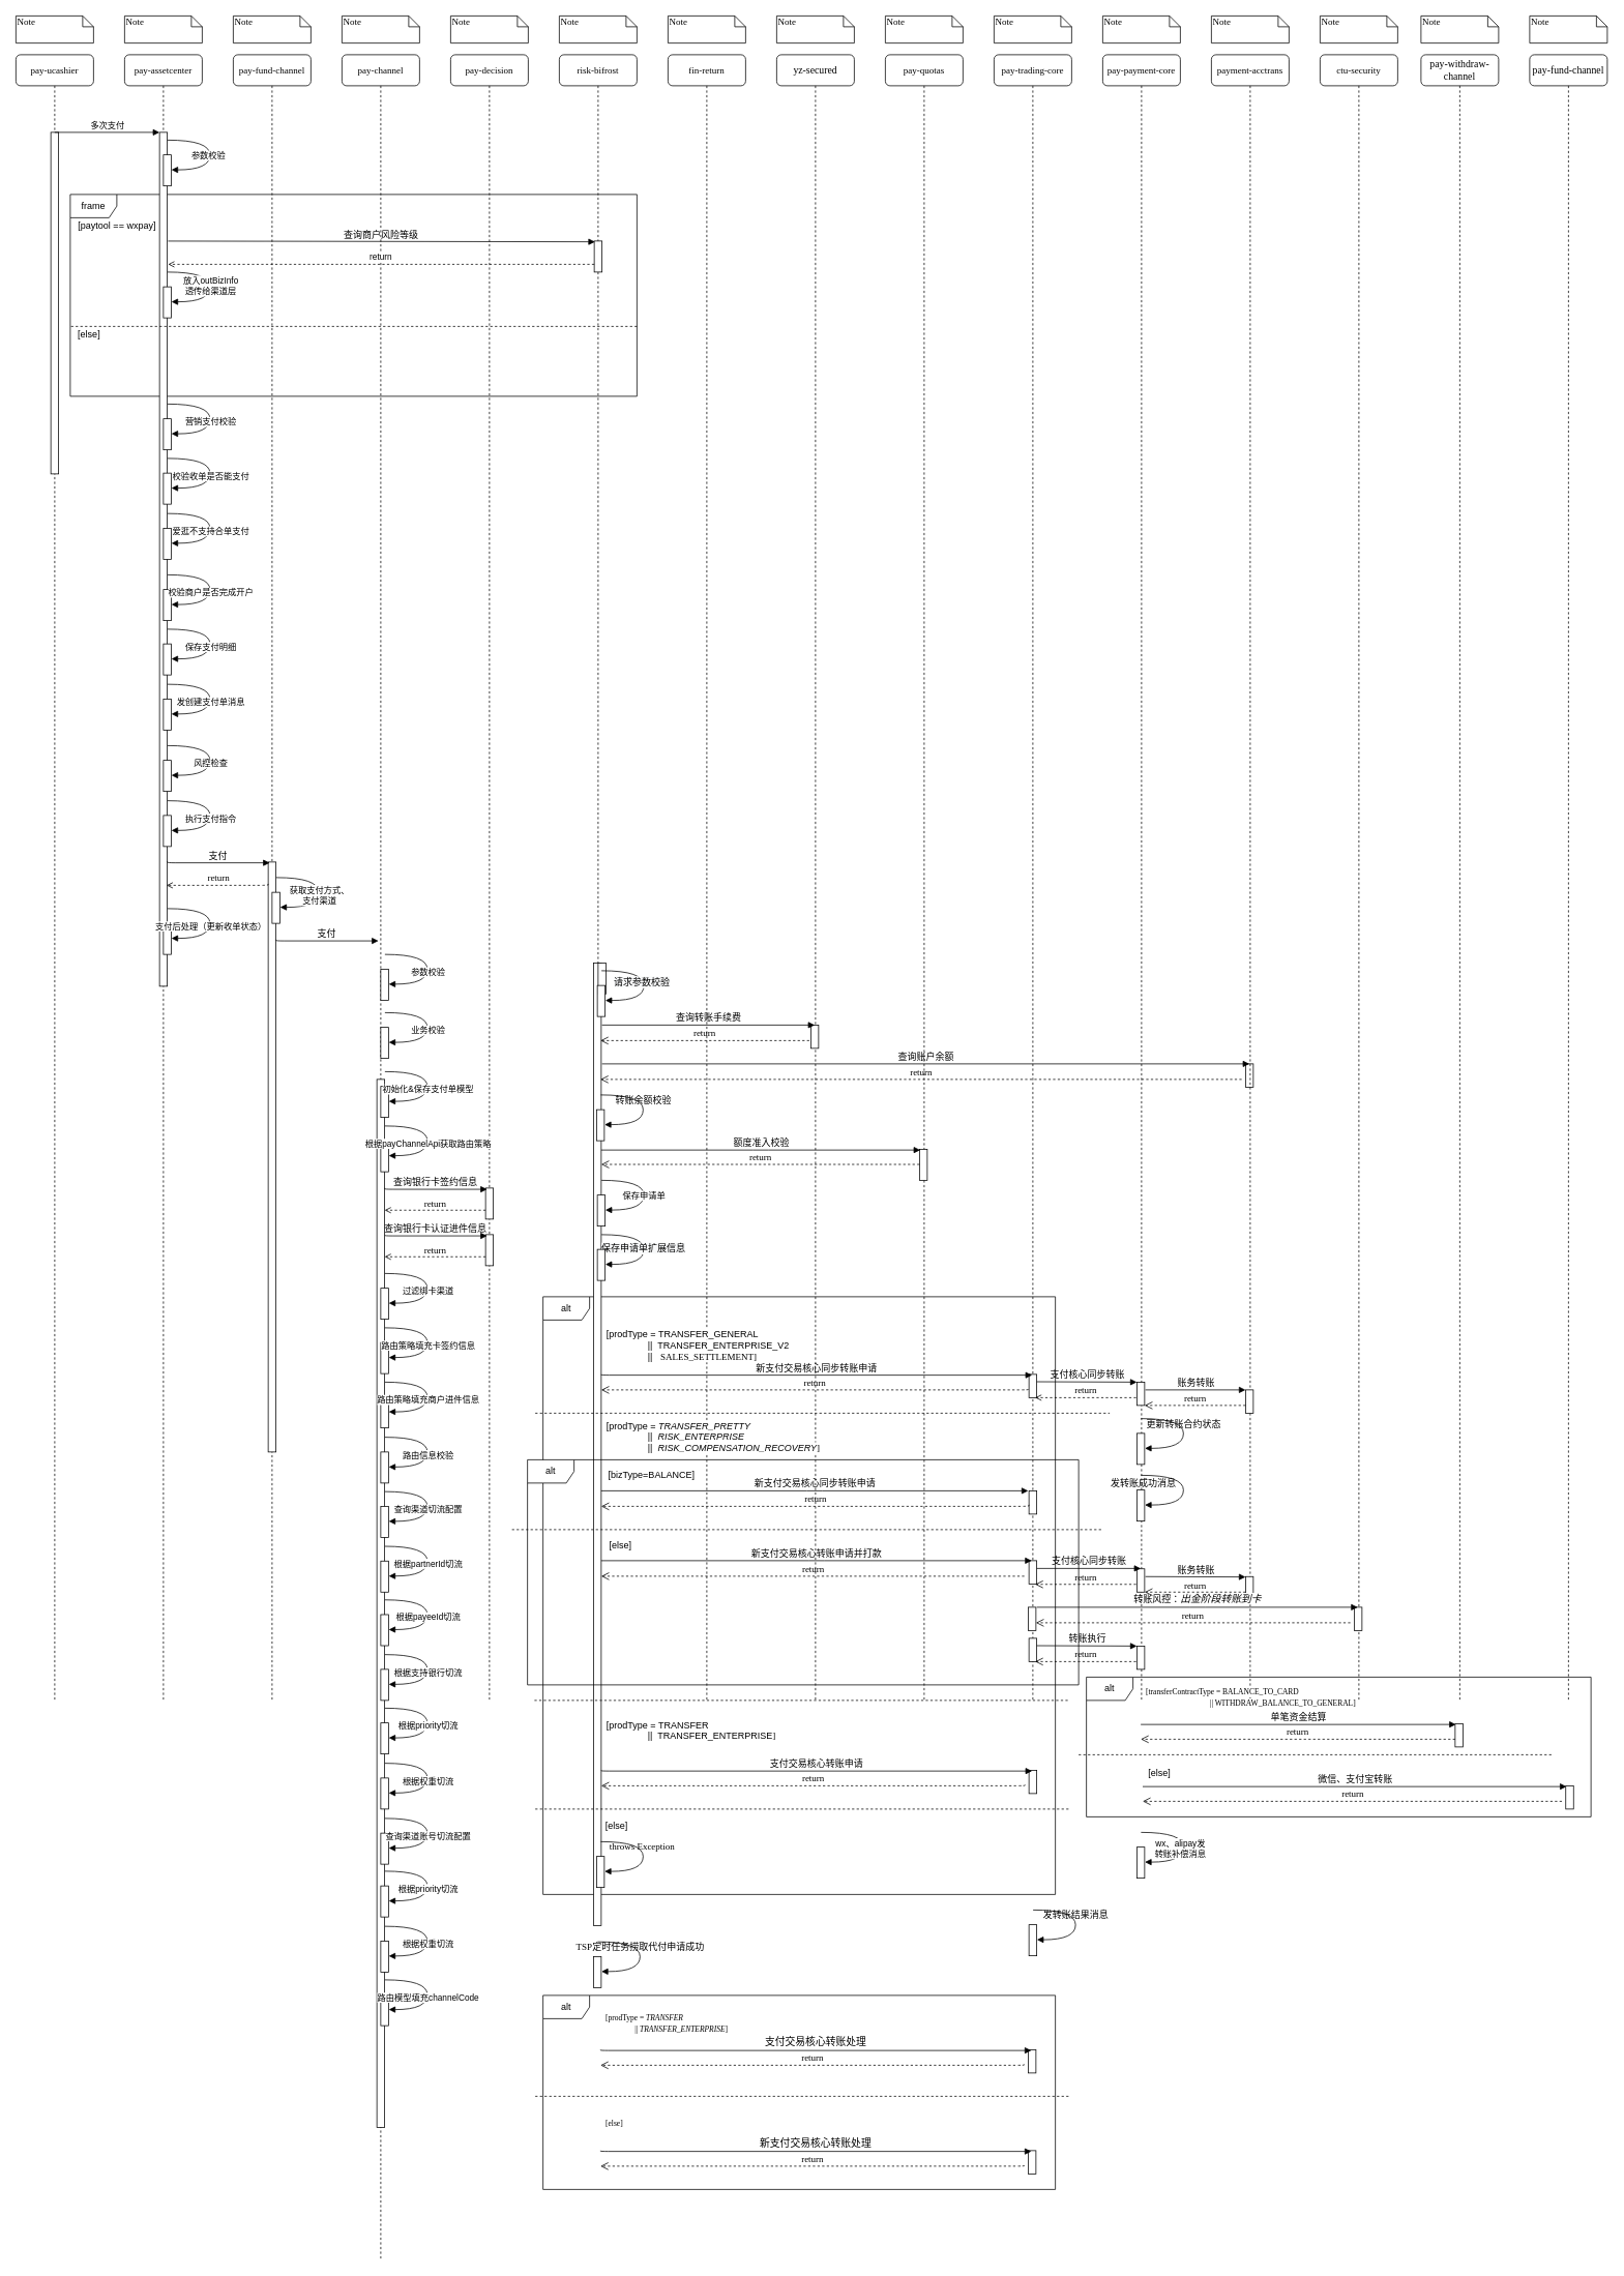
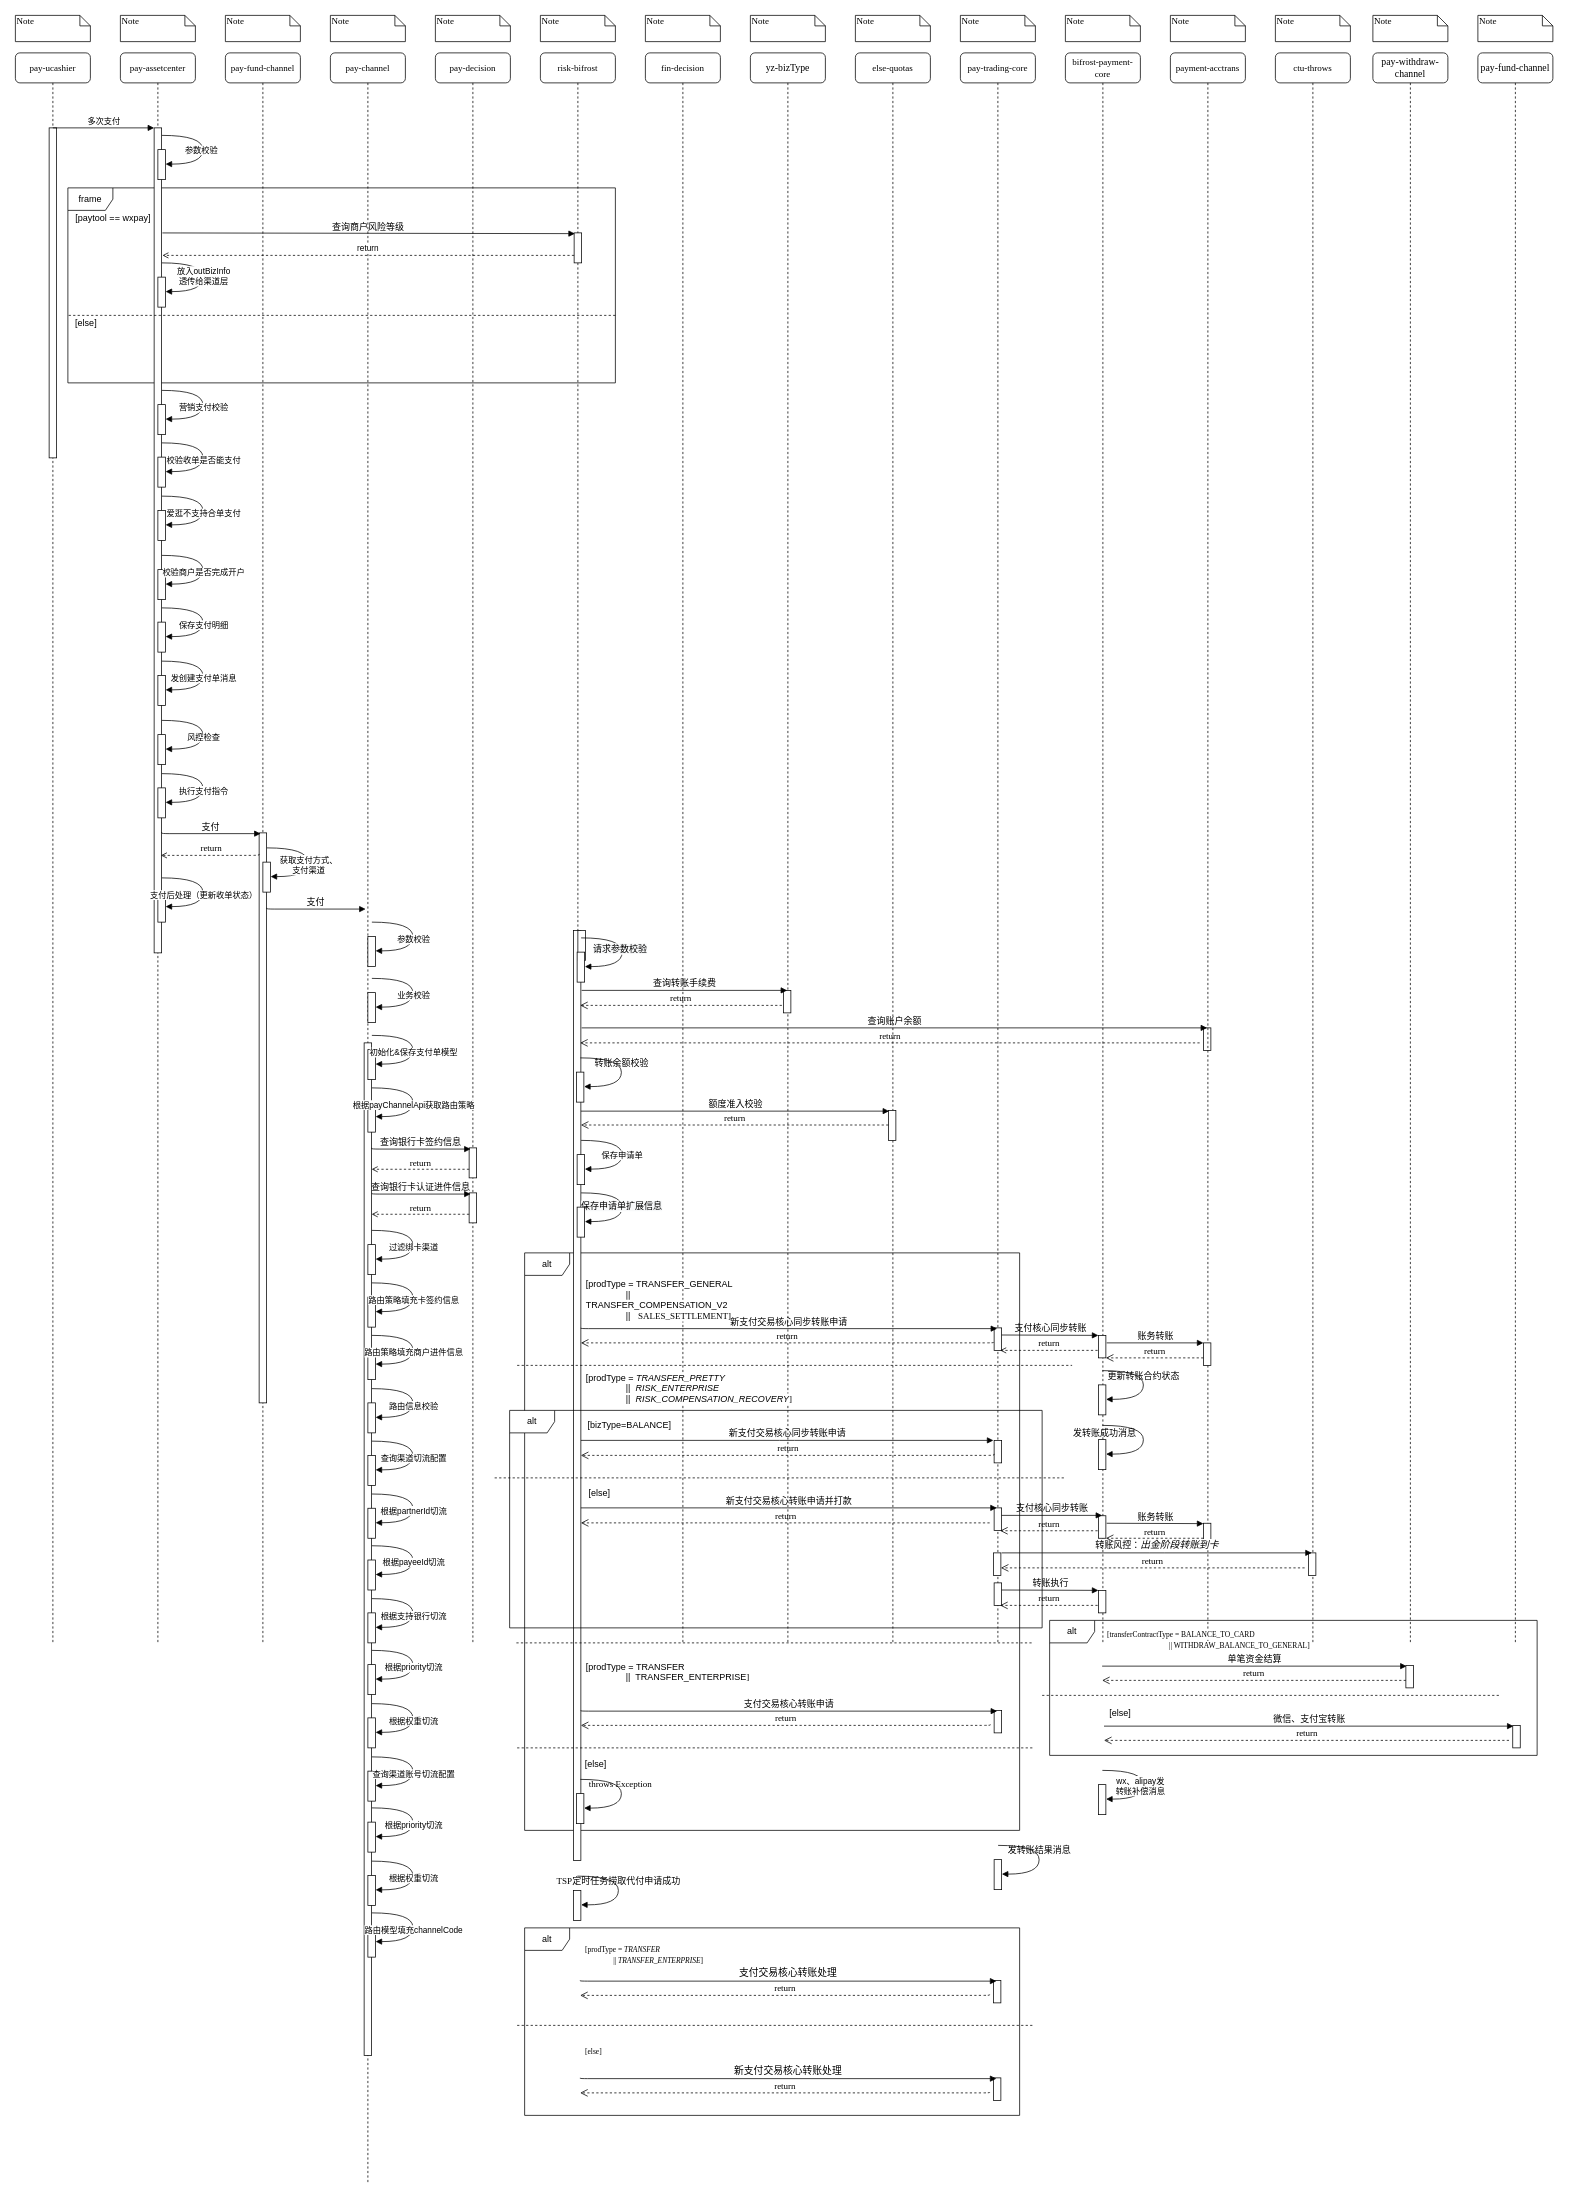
- <mxCell id="16" value="fin-return" style="shape=umlLifeline;perimeter=lifelinePerimeter;whiteSpace=wrap;html=1;container=1;collapsible=0;recursiveResize=0;outlineConnect=0;rounded=1;shadow=0;comic=0;labelBackgroundColor=none;strokeWidth=1;fontFamily=Verdana;fontSize=12;align=center;" parent="1" vertex="1"><mxGeometry x="860" y="70" width="100" height="2120" as="geometry" /></mxCell>
+ <mxCell id="16" value="fin-decision" style="shape=umlLifeline;perimeter=lifelinePerimeter;whiteSpace=wrap;html=1;container=1;collapsible=0;recursiveResize=0;outlineConnect=0;rounded=1;shadow=0;comic=0;labelBackgroundColor=none;strokeWidth=1;fontFamily=Verdana;fontSize=12;align=center;" parent="1" vertex="1"><mxGeometry x="860" y="70" width="100" height="2120" as="geometry" /></mxCell>
- <mxCell id="28" value="&lt;span style=&quot;font-family: , , &amp;#34;segoe ui&amp;#34; , &amp;#34;pingfang sc&amp;#34; , &amp;#34;hiragino sans gb&amp;#34; , &amp;#34;microsoft yahei&amp;#34; , &amp;#34;helvetica neue&amp;#34; , &amp;#34;helvetica&amp;#34; , &amp;#34;arial&amp;#34; , sans-serif , &amp;#34;apple color emoji&amp;#34; , &amp;#34;segoe ui emoji&amp;#34; , &amp;#34;segoe ui symbol&amp;#34; ; font-size: 13px ; background-color: rgb(255 , 255 , 255)&quot;&gt;yz-secured&lt;/span&gt;" style="shape=umlLifeline;perimeter=lifelinePerimeter;whiteSpace=wrap;html=1;container=1;collapsible=0;recursiveResize=0;outlineConnect=0;rounded=1;shadow=0;comic=0;labelBackgroundColor=none;strokeWidth=1;fontFamily=Verdana;fontSize=12;align=center;" parent="1" vertex="1"><mxGeometry x="1000" y="70" width="100" height="2120" as="geometry" /></mxCell>
+ <mxCell id="28" value="&lt;span style=&quot;font-family: , , &amp;#34;segoe ui&amp;#34; , &amp;#34;pingfang sc&amp;#34; , &amp;#34;hiragino sans gb&amp;#34; , &amp;#34;microsoft yahei&amp;#34; , &amp;#34;helvetica neue&amp;#34; , &amp;#34;helvetica&amp;#34; , &amp;#34;arial&amp;#34; , sans-serif , &amp;#34;apple color emoji&amp;#34; , &amp;#34;segoe ui emoji&amp;#34; , &amp;#34;segoe ui symbol&amp;#34; ; font-size: 13px ; background-color: rgb(255 , 255 , 255)&quot;&gt;yz-bizType&lt;/span&gt;" style="shape=umlLifeline;perimeter=lifelinePerimeter;whiteSpace=wrap;html=1;container=1;collapsible=0;recursiveResize=0;outlineConnect=0;rounded=1;shadow=0;comic=0;labelBackgroundColor=none;strokeWidth=1;fontFamily=Verdana;fontSize=12;align=center;" parent="1" vertex="1"><mxGeometry x="1000" y="70" width="100" height="2120" as="geometry" /></mxCell>
- <mxCell id="37" value="&lt;span style=&quot;background-color: rgb(255 , 255 , 255)&quot;&gt;&lt;font style=&quot;font-size: 12px&quot;&gt;pay-quotas&lt;/font&gt;&lt;/span&gt;" style="shape=umlLifeline;perimeter=lifelinePerimeter;whiteSpace=wrap;html=1;container=1;collapsible=0;recursiveResize=0;outlineConnect=0;rounded=1;shadow=0;comic=0;labelBackgroundColor=none;strokeWidth=1;fontFamily=Verdana;fontSize=12;align=center;" parent="1" vertex="1"><mxGeometry x="1140" y="70" width="100" height="2120" as="geometry" /></mxCell>
+ <mxCell id="37" value="&lt;span style=&quot;background-color: rgb(255 , 255 , 255)&quot;&gt;&lt;font style=&quot;font-size: 12px&quot;&gt;else-quotas&lt;/font&gt;&lt;/span&gt;" style="shape=umlLifeline;perimeter=lifelinePerimeter;whiteSpace=wrap;html=1;container=1;collapsible=0;recursiveResize=0;outlineConnect=0;rounded=1;shadow=0;comic=0;labelBackgroundColor=none;strokeWidth=1;fontFamily=Verdana;fontSize=12;align=center;" parent="1" vertex="1"><mxGeometry x="1140" y="70" width="100" height="2120" as="geometry" /></mxCell>
- <mxCell id="61" value="&lt;span style=&quot;background-color: rgb(255 , 255 , 255)&quot;&gt;&lt;font style=&quot;font-size: 12px&quot;&gt;pay-payment-core&lt;/font&gt;&lt;/span&gt;" style="shape=umlLifeline;perimeter=lifelinePerimeter;whiteSpace=wrap;html=1;container=0;collapsible=0;recursiveResize=0;outlineConnect=0;rounded=1;shadow=0;comic=0;labelBackgroundColor=none;strokeWidth=1;fontFamily=Verdana;fontSize=12;align=center;" parent="1" vertex="1"><mxGeometry x="1420" y="70" width="100" height="2120" as="geometry" /></mxCell>
+ <mxCell id="61" value="&lt;span style=&quot;background-color: rgb(255 , 255 , 255)&quot;&gt;&lt;font style=&quot;font-size: 12px&quot;&gt;bifrost-payment-core&lt;/font&gt;&lt;/span&gt;" style="shape=umlLifeline;perimeter=lifelinePerimeter;whiteSpace=wrap;html=1;container=0;collapsible=0;recursiveResize=0;outlineConnect=0;rounded=1;shadow=0;comic=0;labelBackgroundColor=none;strokeWidth=1;fontFamily=Verdana;fontSize=12;align=center;" parent="1" vertex="1"><mxGeometry x="1420" y="70" width="100" height="2120" as="geometry" /></mxCell>
- <mxCell id="93" value="ctu-security" style="shape=umlLifeline;perimeter=lifelinePerimeter;whiteSpace=wrap;html=1;container=1;collapsible=0;recursiveResize=0;outlineConnect=0;rounded=1;shadow=0;comic=0;labelBackgroundColor=none;strokeWidth=1;fontFamily=Verdana;fontSize=12;align=center;" parent="1" vertex="1"><mxGeometry x="1700" y="70" width="100" height="2120" as="geometry" /></mxCell>
+ <mxCell id="93" value="ctu-throws" style="shape=umlLifeline;perimeter=lifelinePerimeter;whiteSpace=wrap;html=1;container=1;collapsible=0;recursiveResize=0;outlineConnect=0;rounded=1;shadow=0;comic=0;labelBackgroundColor=none;strokeWidth=1;fontFamily=Verdana;fontSize=12;align=center;" parent="1" vertex="1"><mxGeometry x="1700" y="70" width="100" height="2120" as="geometry" /></mxCell>
- <mxCell id="46" value="&lt;div&gt;&lt;span&gt;[prodType =&amp;nbsp;&lt;/span&gt;&lt;span style=&quot;font-size: 9pt ; background-color: rgb(255 , 255 , 255)&quot;&gt;TRANSFER_GENERAL&lt;/span&gt;&lt;/div&gt;&lt;div&gt;&lt;span&gt;&amp;nbsp; &amp;nbsp; &amp;nbsp; &amp;nbsp; &amp;nbsp; &amp;nbsp; &amp;nbsp; &amp;nbsp; ||&amp;nbsp; &lt;/span&gt;&lt;span style=&quot;background-color: rgb(255 , 255 , 255) ; font-size: 9pt&quot;&gt;TRANSFER_ENTERPRISE_V2&lt;/span&gt;&lt;/div&gt;&lt;div&gt;&lt;span style=&quot;background-color: rgb(255 , 255 , 255) ; font-size: 9pt&quot;&gt;&amp;nbsp; &amp;nbsp; &amp;nbsp; &amp;nbsp; &amp;nbsp; &amp;nbsp; &amp;nbsp; &amp;nbsp; ||&amp;nbsp; &amp;nbsp;&lt;/span&gt;&lt;span style=&quot;background-color: rgb(255 , 255 , 255) ; font-family: &amp;#34;menlo&amp;#34; ; font-size: 9pt&quot;&gt;SALES_SETTLEMENT]&lt;/span&gt;&lt;span style=&quot;background-color: rgb(255 , 255 , 255) ; font-size: 9pt&quot;&gt;&amp;nbsp; &amp;nbsp; &amp;nbsp;&lt;/span&gt;&lt;/div&gt;&lt;div&gt;&lt;span style=&quot;color: rgb(102 , 14 , 122) ; font-style: italic ; font-weight: bold ; background-color: rgb(255 , 255 , 255) ; font-size: 9pt&quot;&gt;&amp;nbsp;&lt;/span&gt;&lt;/div&gt;" style="text;html=1;strokeColor=none;fillColor=none;align=left;verticalAlign=middle;whiteSpace=wrap;rounded=0;" parent="1" vertex="1"><mxGeometry x="779" y="1710" width="250" height="60" as="geometry" /></mxCell>
+ <mxCell id="46" value="&lt;div&gt;&lt;span&gt;[prodType =&amp;nbsp;&lt;/span&gt;&lt;span style=&quot;font-size: 9pt ; background-color: rgb(255 , 255 , 255)&quot;&gt;TRANSFER_GENERAL&lt;/span&gt;&lt;/div&gt;&lt;div&gt;&lt;span&gt;&amp;nbsp; &amp;nbsp; &amp;nbsp; &amp;nbsp; &amp;nbsp; &amp;nbsp; &amp;nbsp; &amp;nbsp; ||&amp;nbsp; &lt;/span&gt;&lt;span style=&quot;background-color: rgb(255 , 255 , 255) ; font-size: 9pt&quot;&gt;TRANSFER_COMPENSATION_V2&lt;/span&gt;&lt;/div&gt;&lt;div&gt;&lt;span style=&quot;background-color: rgb(255 , 255 , 255) ; font-size: 9pt&quot;&gt;&amp;nbsp; &amp;nbsp; &amp;nbsp; &amp;nbsp; &amp;nbsp; &amp;nbsp; &amp;nbsp; &amp;nbsp; ||&amp;nbsp; &amp;nbsp;&lt;/span&gt;&lt;span style=&quot;background-color: rgb(255 , 255 , 255) ; font-family: &amp;#34;menlo&amp;#34; ; font-size: 9pt&quot;&gt;SALES_SETTLEMENT]&lt;/span&gt;&lt;span style=&quot;background-color: rgb(255 , 255 , 255) ; font-size: 9pt&quot;&gt;&amp;nbsp; &amp;nbsp; &amp;nbsp;&lt;/span&gt;&lt;/div&gt;&lt;div&gt;&lt;span style=&quot;color: rgb(102 , 14 , 122) ; font-style: italic ; font-weight: bold ; background-color: rgb(255 , 255 , 255) ; font-size: 9pt&quot;&gt;&amp;nbsp;&lt;/span&gt;&lt;/div&gt;" style="text;html=1;strokeColor=none;fillColor=none;align=left;verticalAlign=middle;whiteSpace=wrap;rounded=0;" parent="1" vertex="1"><mxGeometry x="779" y="1710" width="250" height="60" as="geometry" /></mxCell>
